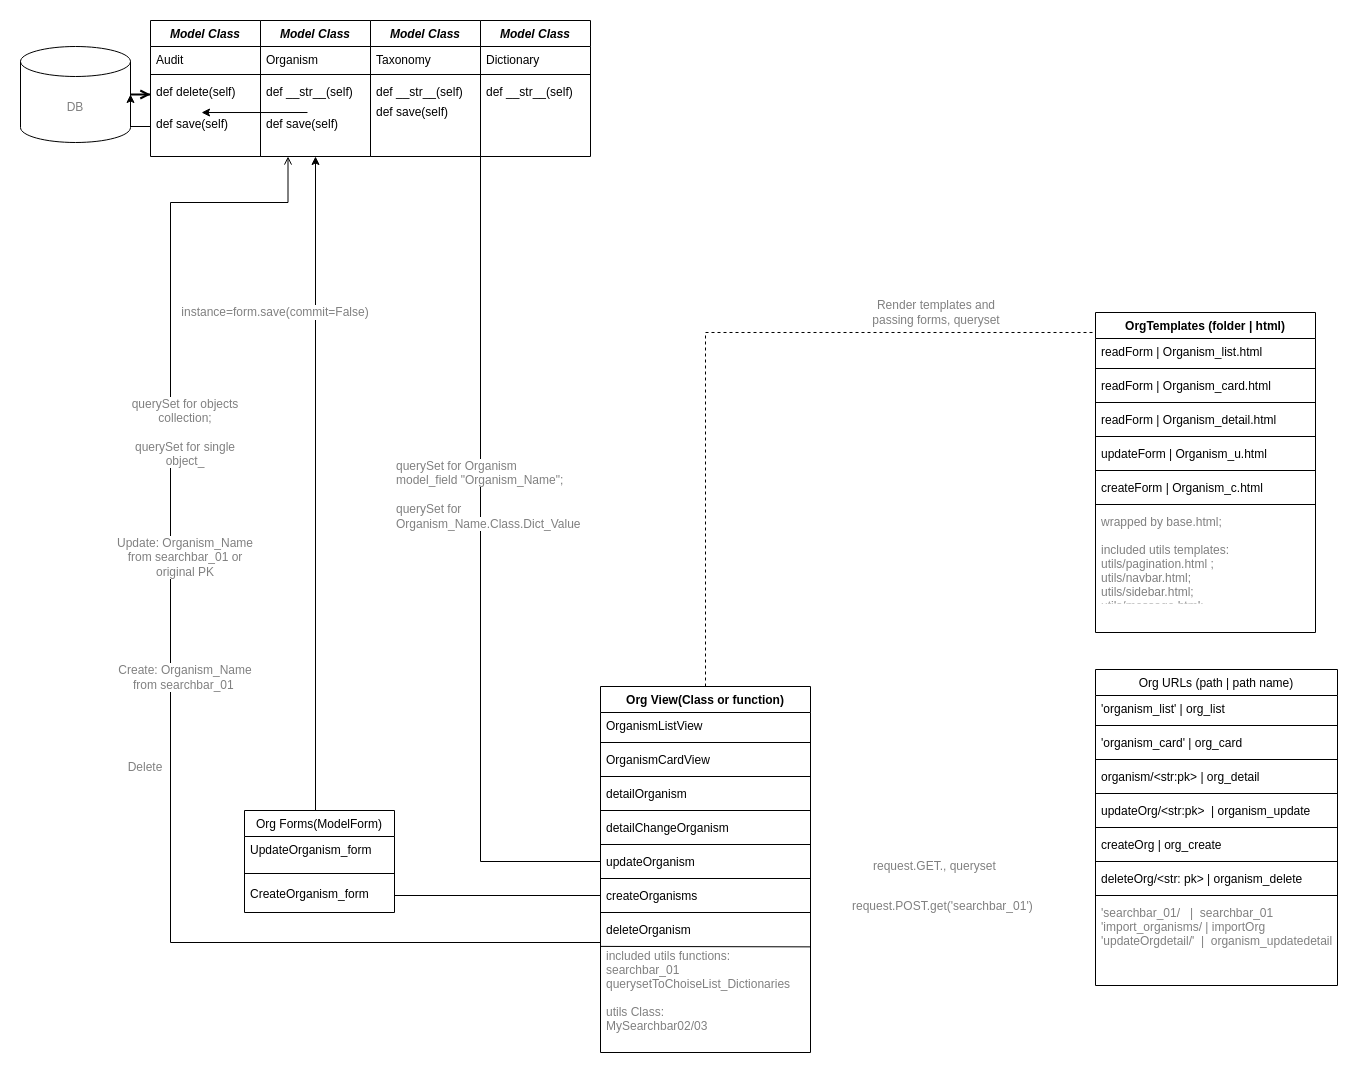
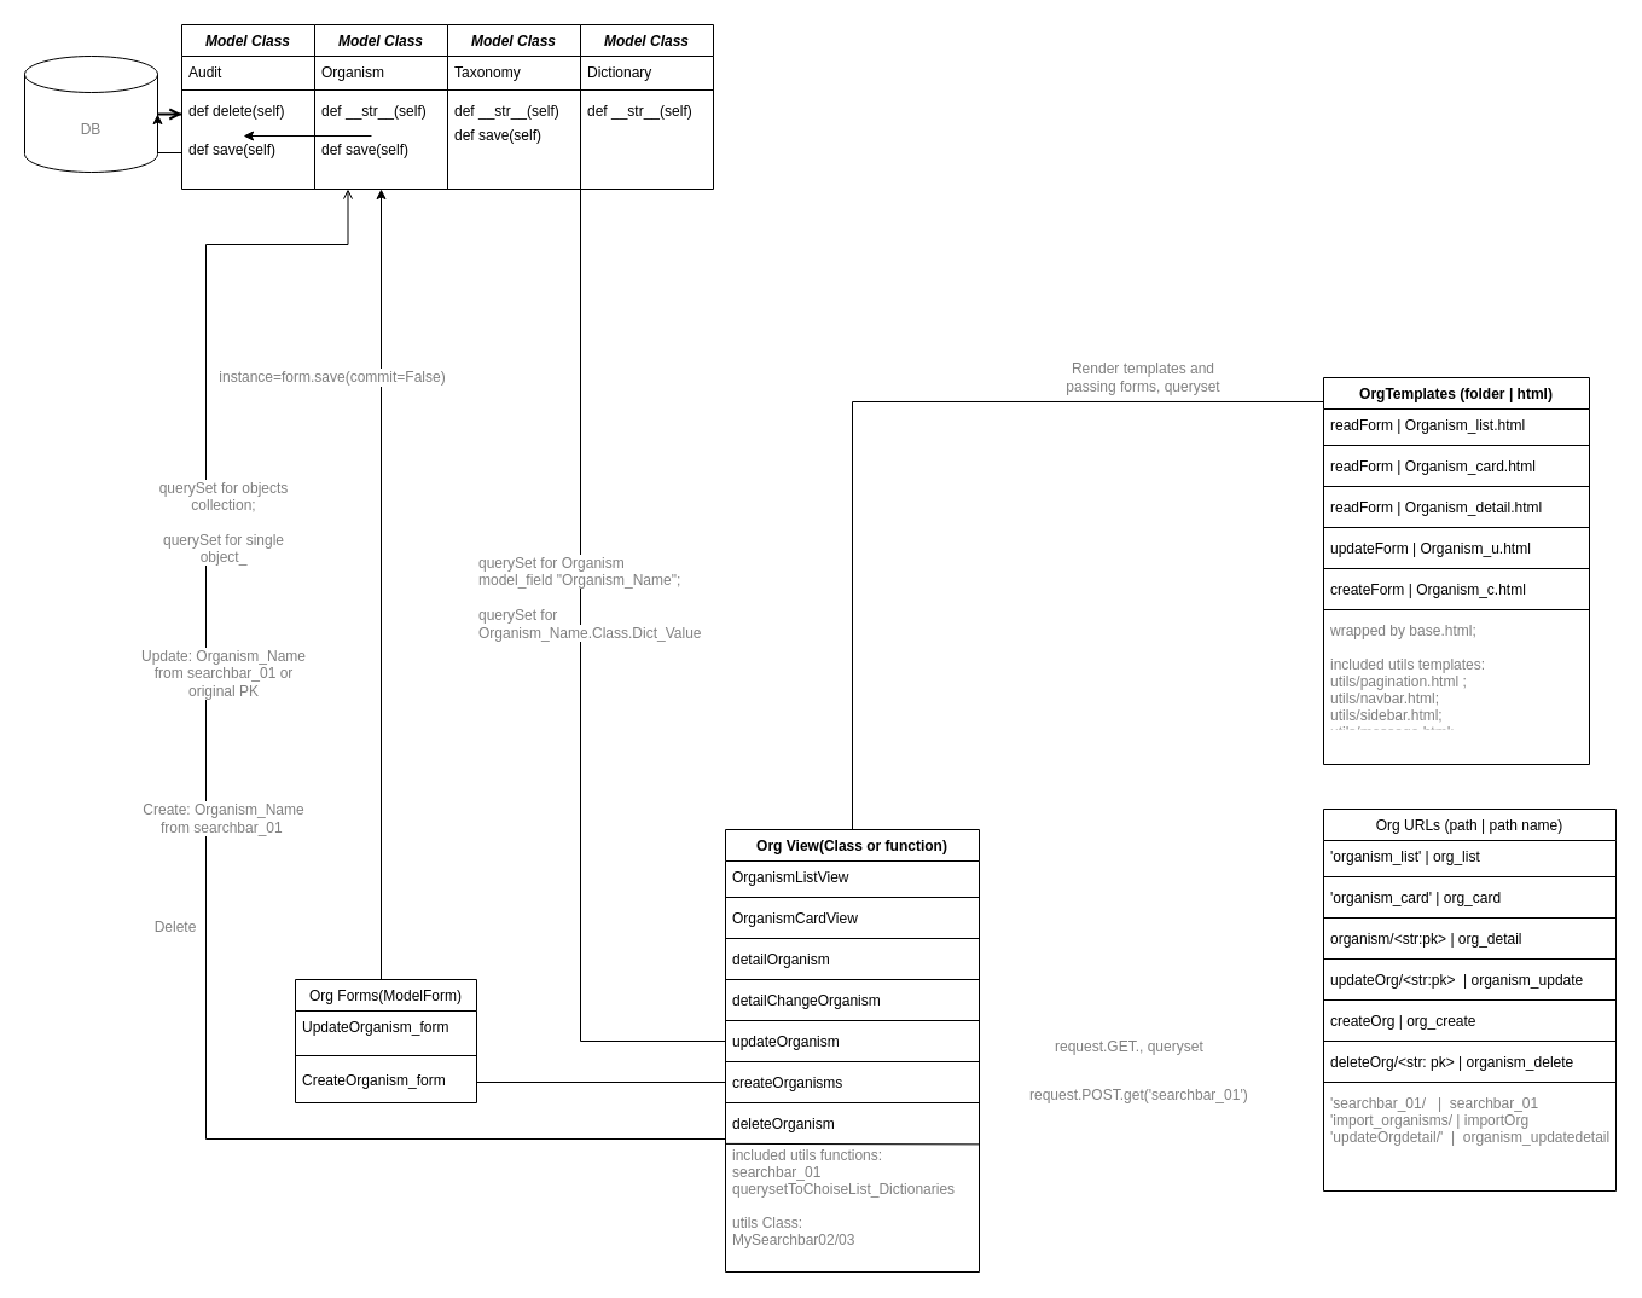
- <mxCell id="19" value="Render templates and passing forms, queryset" style="text;html=1;strokeColor=none;fillColor=none;align=center;verticalAlign=middle;whiteSpace=wrap;rounded=0;fontColor=#808080;labelBackgroundColor=#ffffff;" parent="1" vertex="1"><mxGeometry x="860.5" y="272" width="150" height="80" as="geometry" /></mxCell>
+ <mxCell id="19" value="Render templates and passing forms, queryset" style="text;html=1;strokeColor=none;fillColor=none;align=center;verticalAlign=middle;whiteSpace=wrap;rounded=0;fontColor=#808080;labelBackgroundColor=#ffffff;" parent="1" vertex="1"><mxGeometry x="870.5" y="272" width="150" height="80" as="geometry" /></mxCell>
- <mxCell id="47" style="edgeStyle=orthogonalEdgeStyle;rounded=0;orthogonalLoop=1;jettySize=auto;html=1;exitX=0.5;exitY=0;exitDx=0;exitDy=0;entryX=0.032;entryY=-0.231;entryDx=0;entryDy=0;entryPerimeter=0;endArrow=none;endFill=0;dashed=1;" edge="1" parent="1" source="48" target="69"><mxGeometry relative="1" as="geometry" /></mxCell>
+ <mxCell id="47" style="edgeStyle=orthogonalEdgeStyle;rounded=0;orthogonalLoop=1;jettySize=auto;html=1;exitX=0.5;exitY=0;exitDx=0;exitDy=0;entryX=0.032;entryY=-0.231;entryDx=0;entryDy=0;entryPerimeter=0;endArrow=none;endFill=0;" edge="1" parent="1" source="48" target="69"><mxGeometry relative="1" as="geometry" /></mxCell>
